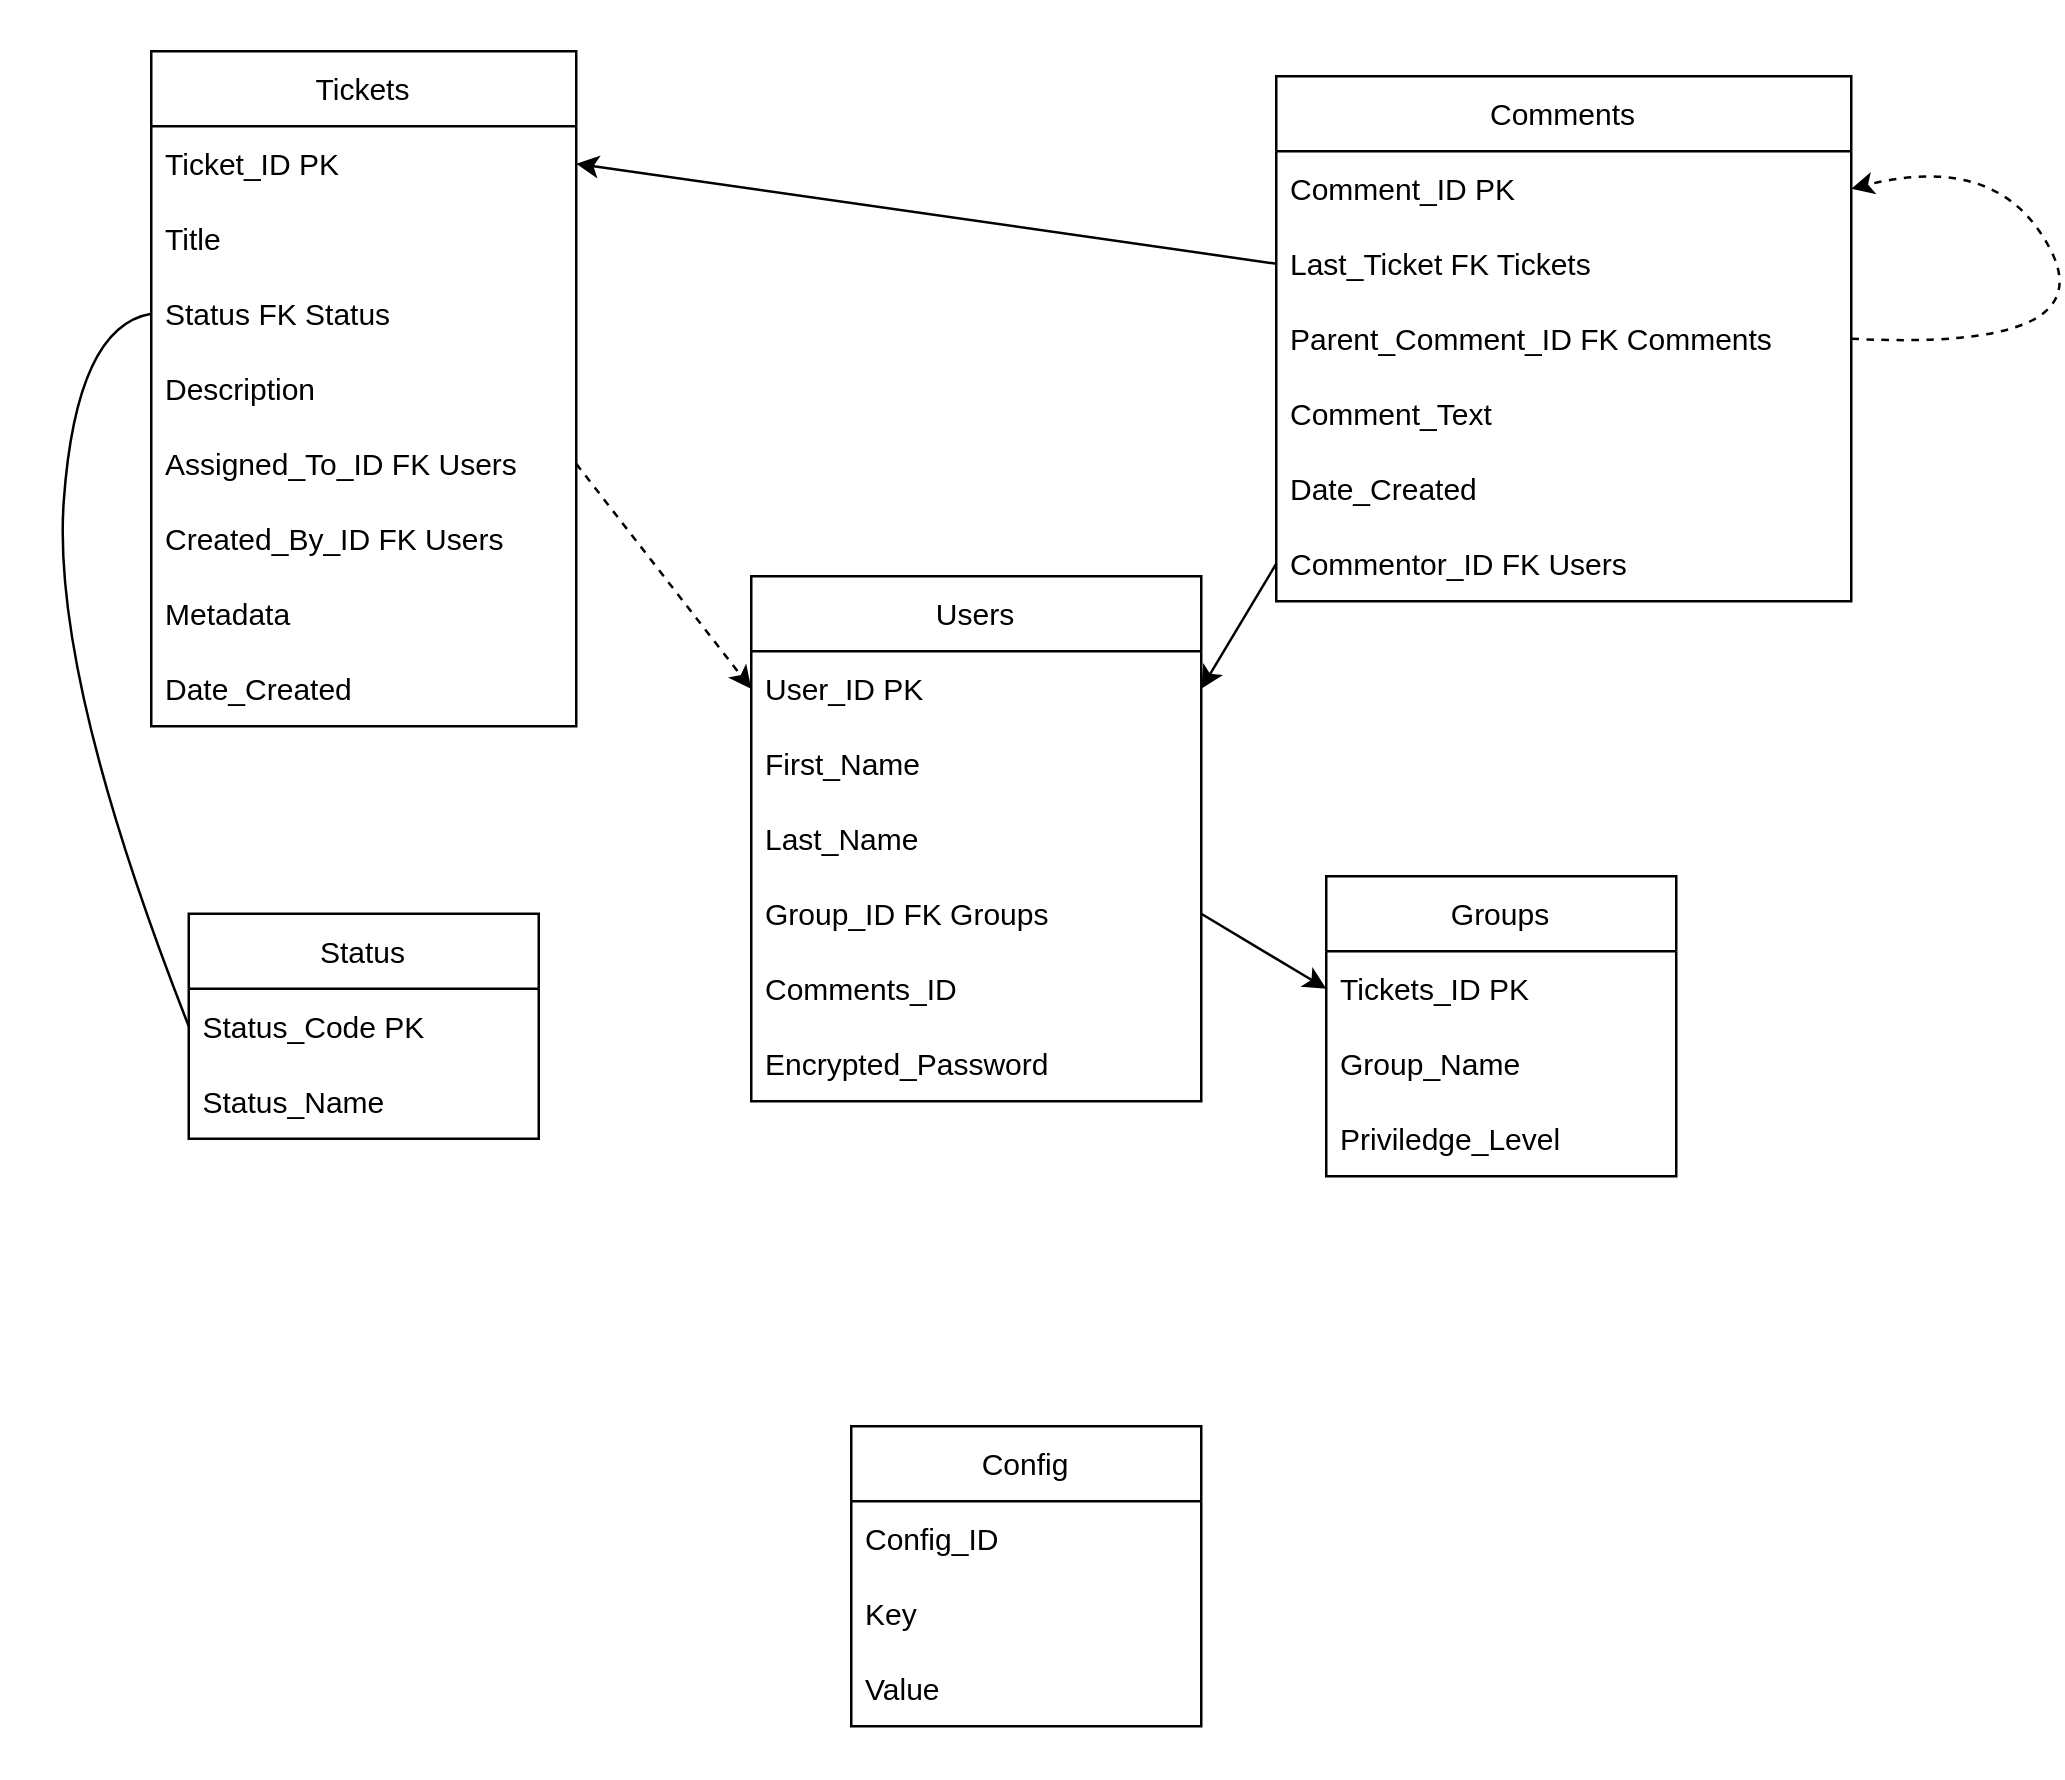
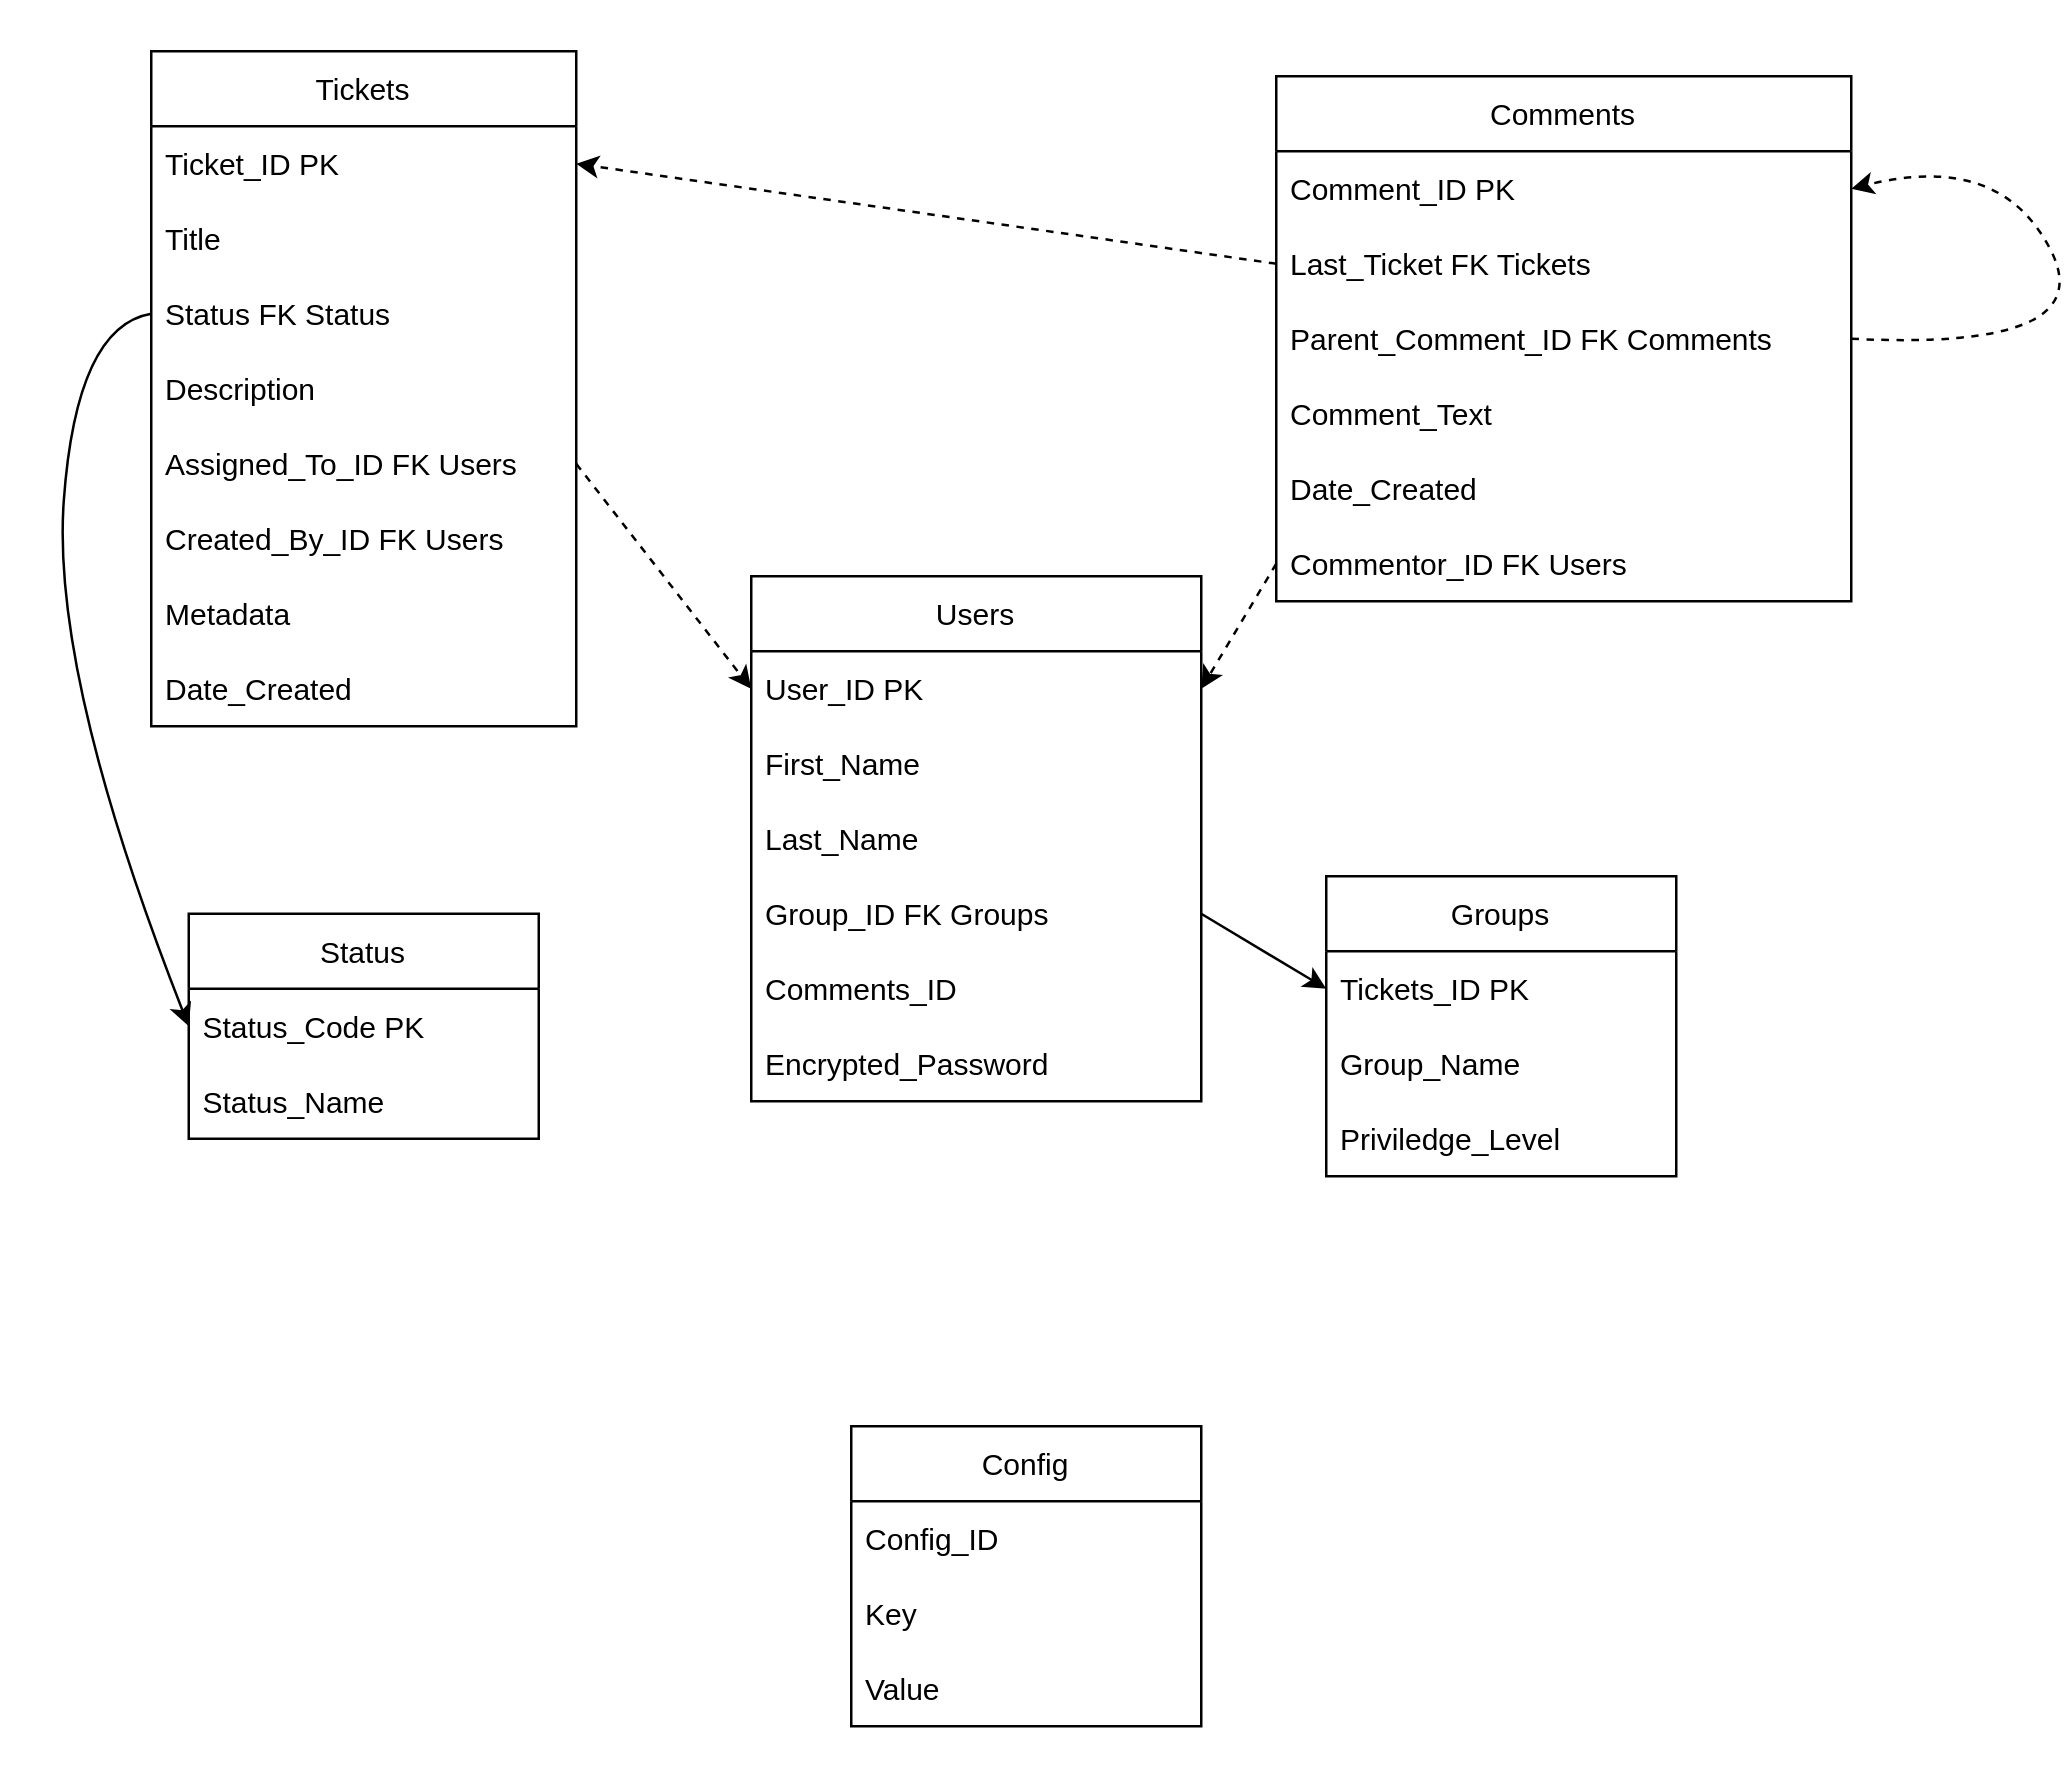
- <mxCell id="19" value="" style="endArrow=classic;html=1;rounded=0;exitX=0;exitY=0.5;exitDx=0;exitDy=0;entryX=1;entryY=0.5;entryDx=0;entryDy=0;" parent="1" source="13" target="3" edge="1"><mxGeometry width="50" height="50" relative="1" as="geometry"><mxPoint x="370" y="150" as="sourcePoint" /><mxPoint x="270" y="50" as="targetPoint" /></mxGeometry></mxCell>
+ <mxCell id="19" value="" style="endArrow=classic;html=1;rounded=0;exitX=0;exitY=0.5;exitDx=0;exitDy=0;entryX=1;entryY=0.5;entryDx=0;entryDy=0;dashed=1;" parent="1" source="13" target="3" edge="1"><mxGeometry width="50" height="50" relative="1" as="geometry"><mxPoint x="370" y="150" as="sourcePoint" /><mxPoint x="270" y="50" as="targetPoint" /></mxGeometry></mxCell>
- <mxCell id="33" value="" style="endArrow=classic;html=1;rounded=0;exitX=0;exitY=0.5;exitDx=0;exitDy=0;entryX=1;entryY=0.5;entryDx=0;entryDy=0;" parent="1" source="17" target="21" edge="1"><mxGeometry width="50" height="50" relative="1" as="geometry"><mxPoint x="430" y="410" as="sourcePoint" /><mxPoint x="480" y="360" as="targetPoint" /></mxGeometry></mxCell>
+ <mxCell id="33" value="" style="endArrow=classic;html=1;rounded=0;exitX=0;exitY=0.5;exitDx=0;exitDy=0;entryX=1;entryY=0.5;entryDx=0;entryDy=0;dashed=1;" parent="1" source="17" target="21" edge="1"><mxGeometry width="50" height="50" relative="1" as="geometry"><mxPoint x="430" y="410" as="sourcePoint" /><mxPoint x="480" y="360" as="targetPoint" /></mxGeometry></mxCell>
- <mxCell id="37" value="" style="curved=1;endArrow=none;html=1;rounded=0;entryX=0;entryY=0.5;entryDx=0;entryDy=0;exitX=0;exitY=0.5;exitDx=0;exitDy=0;" parent="1" source="5" target="35" edge="1"><mxGeometry width="50" height="50" relative="1" as="geometry"><mxPoint x="400" y="410" as="sourcePoint" /><mxPoint x="450" y="360" as="targetPoint" /><Array as="points"><mxPoint x="30" y="130" /><mxPoint x="20" y="270" /></Array></mxGeometry></mxCell>
+ <mxCell id="37" value="" style="curved=1;endArrow=classic;html=1;rounded=0;entryX=0;entryY=0.5;entryDx=0;entryDy=0;exitX=0;exitY=0.5;exitDx=0;exitDy=0;" parent="1" source="5" target="35" edge="1"><mxGeometry width="50" height="50" relative="1" as="geometry"><mxPoint x="400" y="410" as="sourcePoint" /><mxPoint x="450" y="360" as="targetPoint" /><Array as="points"><mxPoint x="30" y="130" /><mxPoint x="20" y="270" /></Array></mxGeometry></mxCell>
